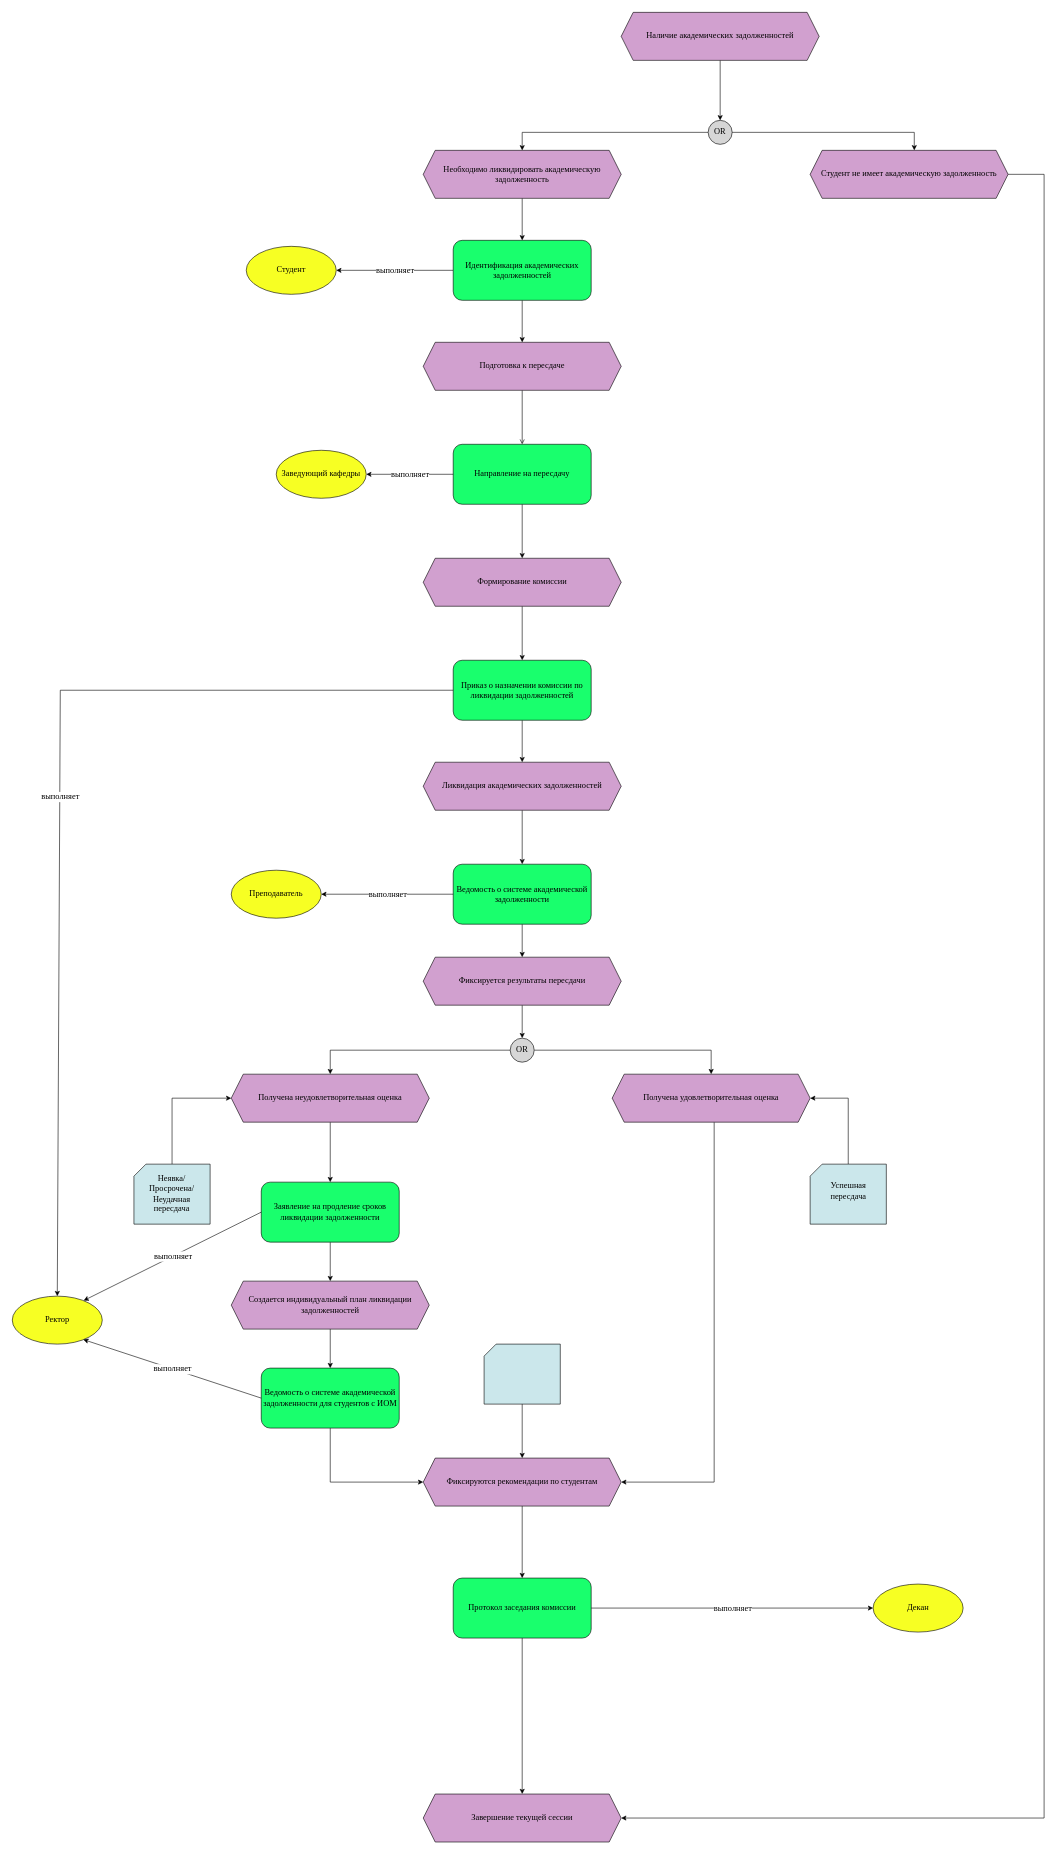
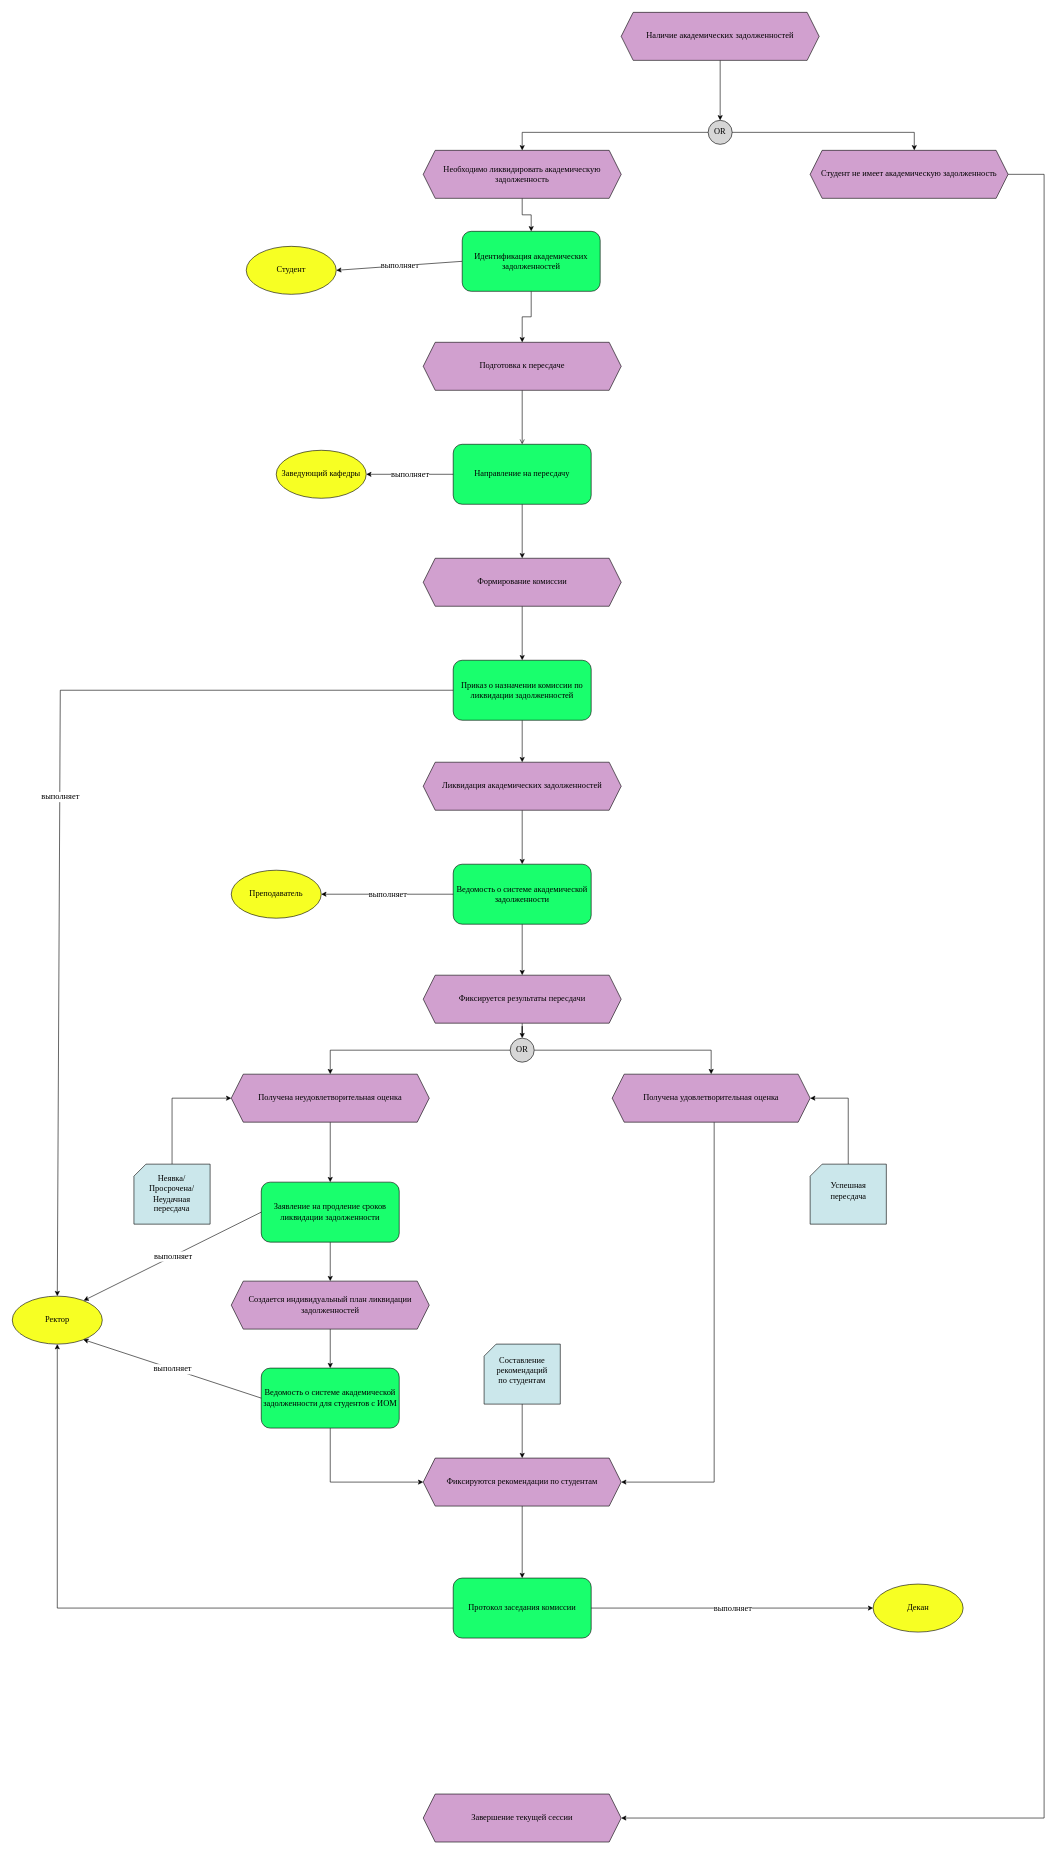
- <mxCell id="63" value="Идентификация академических задолженностей" style="rounded=1;whiteSpace=wrap;html=1;fillColor=light-dark(#19FF6D,var(--ge-dark-color, #121212));fontFamily=Times New Roman;fontSize=14;" parent="1" vertex="1"><mxGeometry x="755" y="400" width="230" height="100" as="geometry" /></mxCell>
+ <mxCell id="63" value="Идентификация академических задолженностей" style="rounded=1;whiteSpace=wrap;html=1;fillColor=light-dark(#19FF6D,var(--ge-dark-color, #121212));fontFamily=Times New Roman;fontSize=14;" parent="1" vertex="1"><mxGeometry x="770" y="385" width="230" height="100" as="geometry" /></mxCell>
- <mxCell id="59" value="&lt;span&gt;Фиксируется результаты пересдачи&lt;/span&gt;" style="shape=hexagon;perimeter=hexagonPerimeter2;whiteSpace=wrap;html=1;fixedSize=1;fillColor=light-dark(#D1A0CF,var(--ge-dark-color, #121212));fontFamily=Times New Roman;fontSize=14;" parent="1" vertex="1"><mxGeometry x="705" y="1595" width="330" height="80" as="geometry" /></mxCell>
+ <mxCell id="59" value="&lt;span&gt;Фиксируется результаты пересдачи&lt;/span&gt;" style="shape=hexagon;perimeter=hexagonPerimeter2;whiteSpace=wrap;html=1;fixedSize=1;fillColor=light-dark(#D1A0CF,var(--ge-dark-color, #121212));fontFamily=Times New Roman;fontSize=14;" parent="1" vertex="1"><mxGeometry x="705" y="1625" width="330" height="80" as="geometry" /></mxCell>
+ <mxCell id="54" value="Составление рекомендаций по студентам" style="text;html=1;align=center;verticalAlign=middle;whiteSpace=wrap;rounded=0;fontFamily=Times New Roman;fontSize=14;" parent="1" vertex="1"><mxGeometry x="840" y="2270" width="60" height="30" as="geometry" /></mxCell>
- <mxCell id="12" style="edgeStyle=orthogonalEdgeStyle;rounded=0;orthogonalLoop=1;jettySize=auto;html=1;entryX=0.5;entryY=0;entryDx=0;entryDy=0;fontFamily=Times New Roman;fontSize=14;" parent="1" source="13" target="45" edge="1"><mxGeometry relative="1" as="geometry"><mxPoint x="870" y="2790" as="targetPoint" /></mxGeometry></mxCell>
+ <mxCell id="12" style="edgeStyle=orthogonalEdgeStyle;rounded=0;orthogonalLoop=1;jettySize=auto;html=1;fontFamily=Times New Roman;fontSize=14;" parent="1" source="13" target="16" edge="1"><mxGeometry relative="1" as="geometry"><mxPoint x="870" y="2790" as="targetPoint" /></mxGeometry></mxCell>
